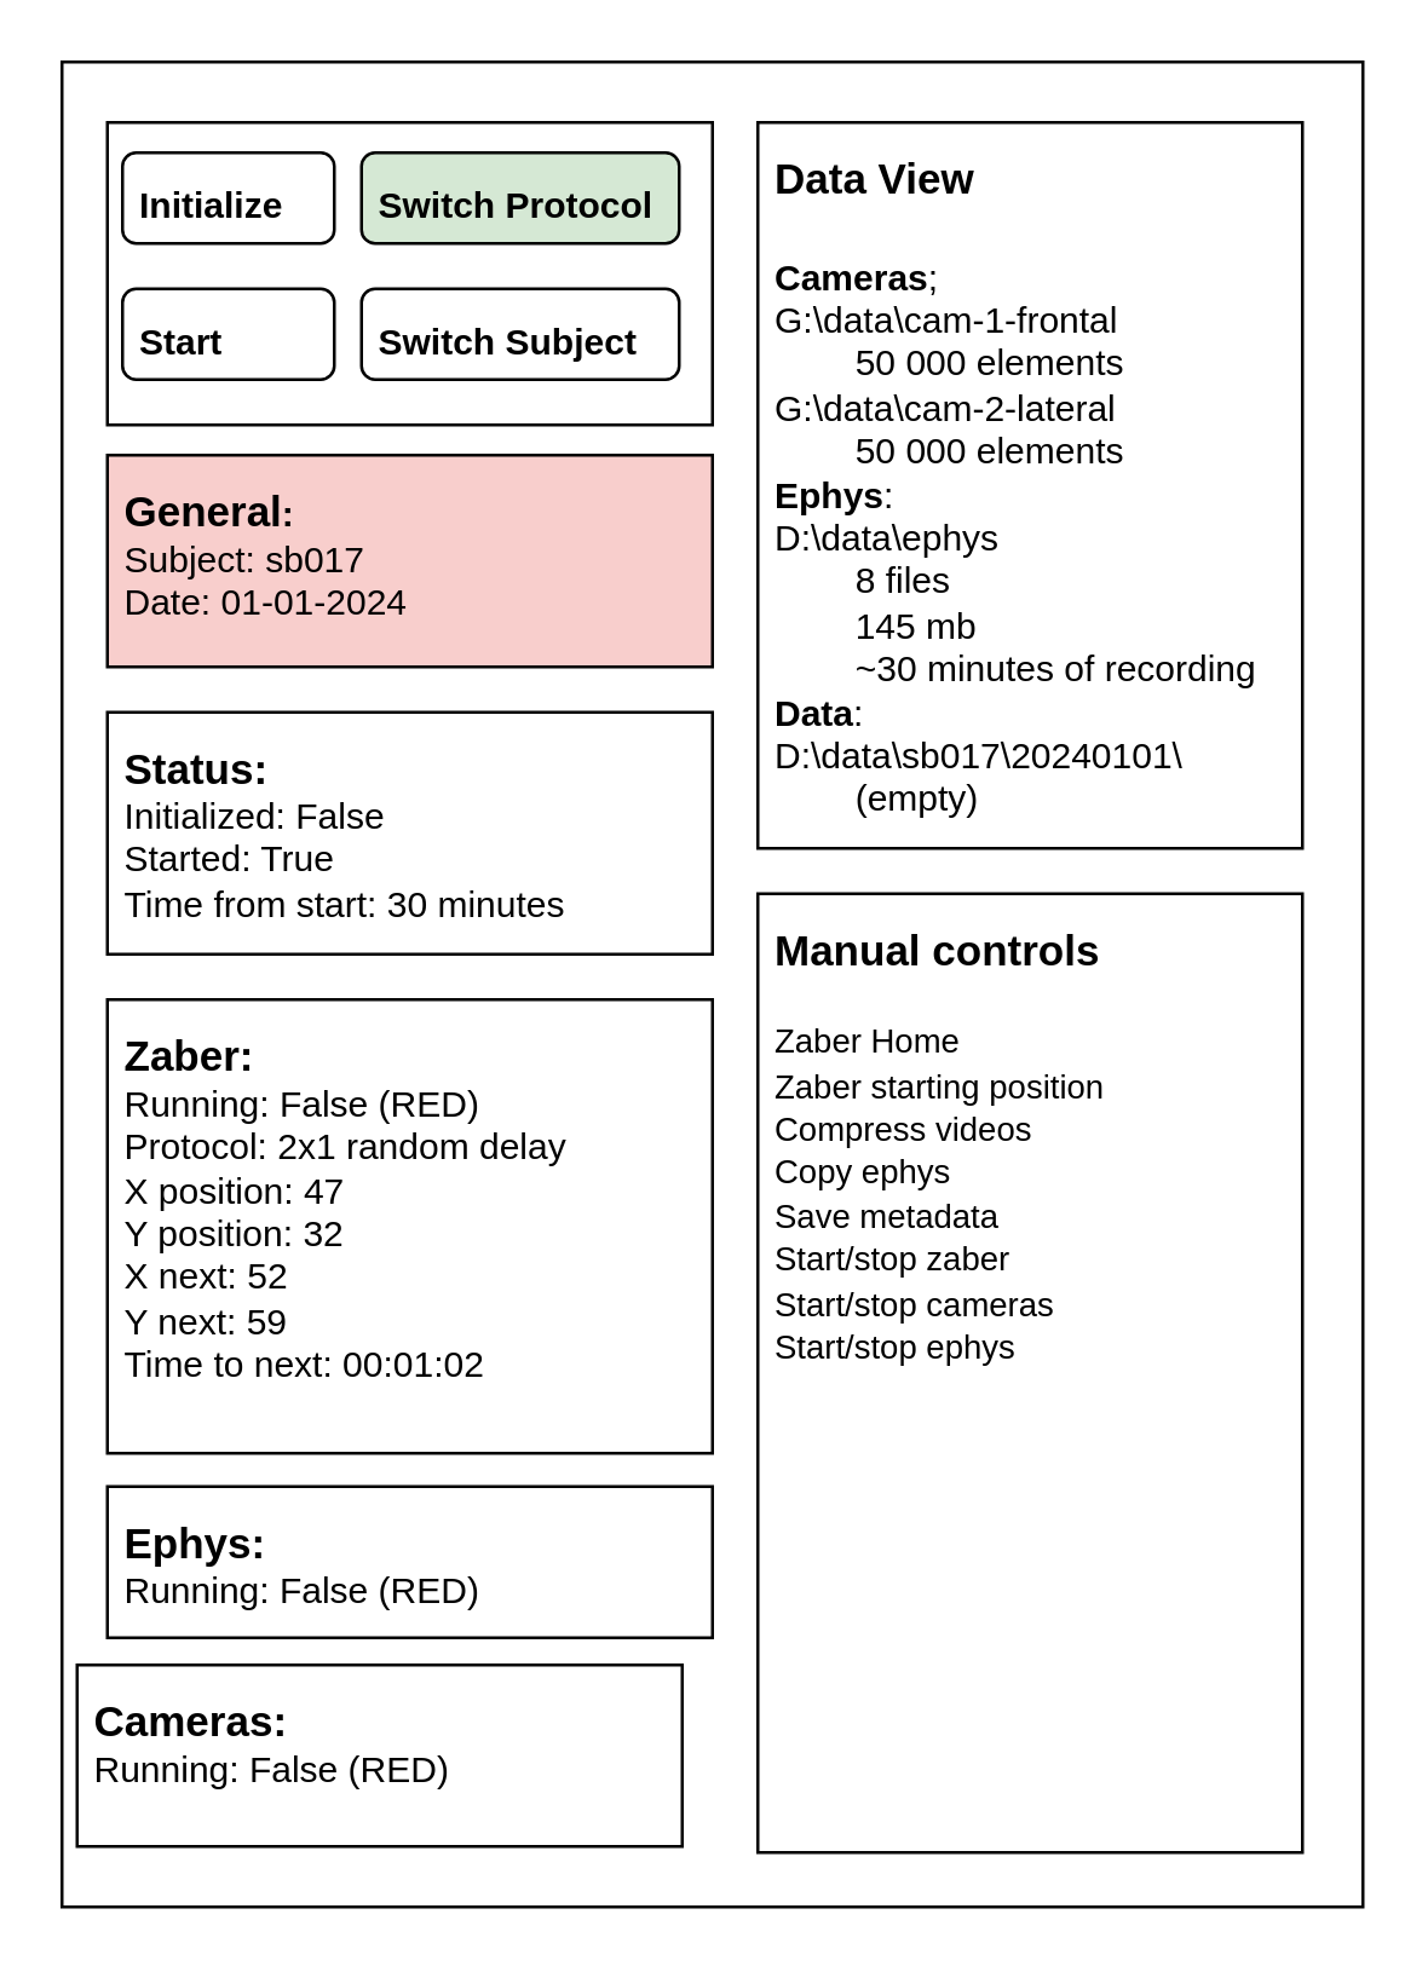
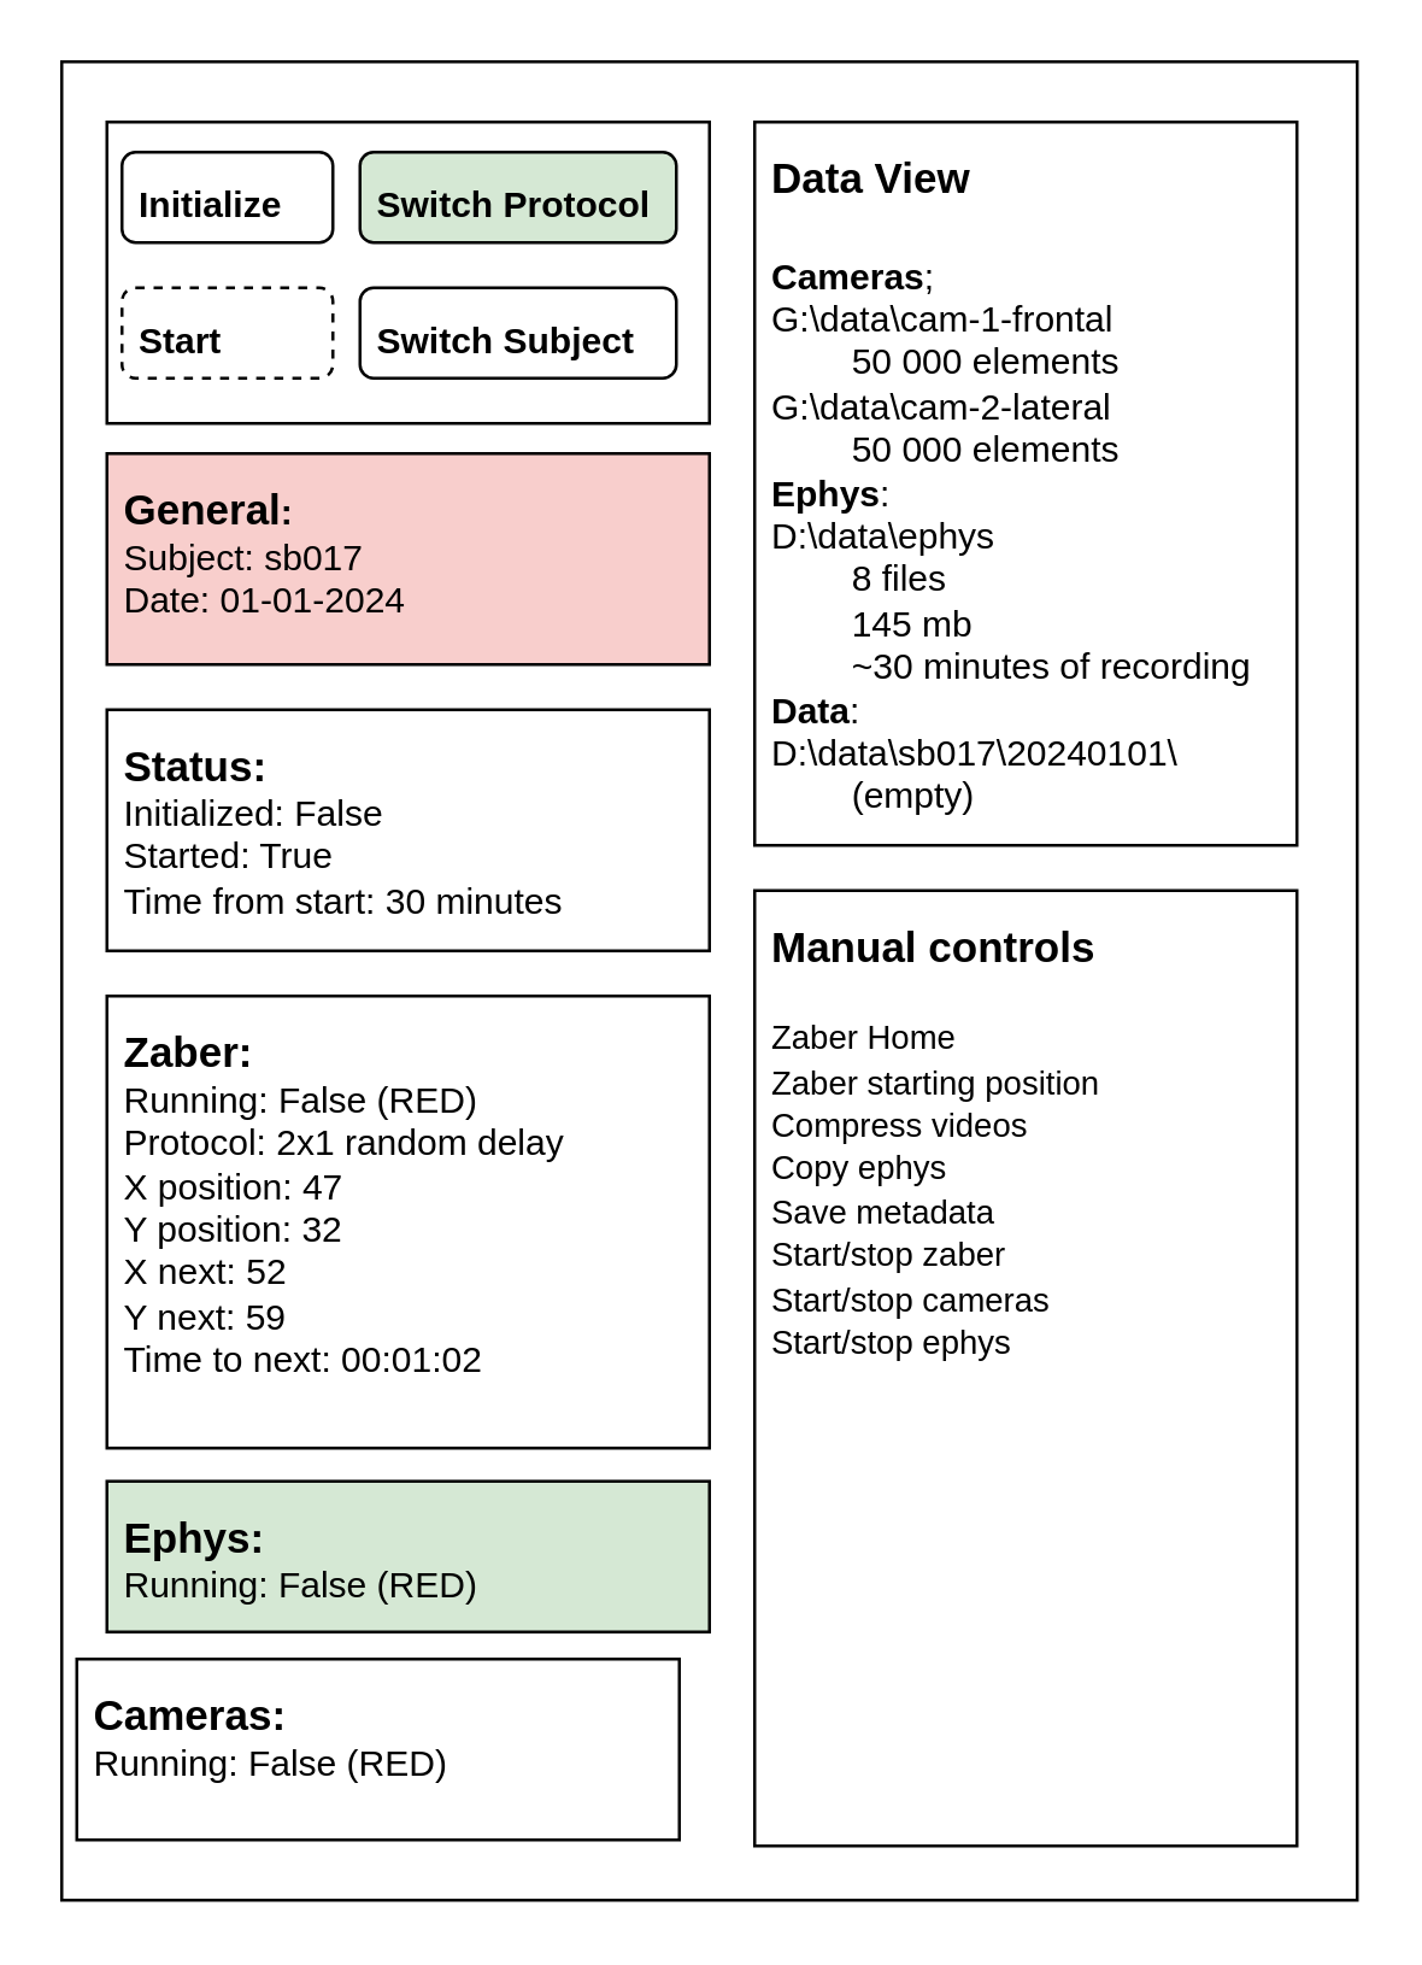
- <mxCell id="11" value="&lt;b&gt;Start&lt;/b&gt;" style="rounded=1;whiteSpace=wrap;html=1;align=left;horizontal=1;labelPosition=center;verticalLabelPosition=middle;verticalAlign=top;spacingLeft=4;spacingBottom=0;spacingTop=4;" vertex="1" parent="1"><mxGeometry x="40" y="95" width="70" height="30" as="geometry" /></mxCell>
+ <mxCell id="11" value="&lt;b&gt;Start&lt;/b&gt;" style="rounded=1;whiteSpace=wrap;html=1;align=left;horizontal=1;labelPosition=center;verticalLabelPosition=middle;verticalAlign=top;spacingLeft=4;spacingBottom=0;spacingTop=4;dashed=1;" vertex="1" parent="1"><mxGeometry x="40" y="95" width="70" height="30" as="geometry" /></mxCell>
- <mxCell id="6" value="&lt;div&gt;&lt;b&gt;&lt;font style=&quot;font-size: 14px;&quot;&gt;Ephys:&lt;/font&gt;&lt;/b&gt;&lt;br&gt;Running: False (RED)&lt;/div&gt;" style="rounded=0;whiteSpace=wrap;html=1;align=left;horizontal=1;labelPosition=center;verticalLabelPosition=middle;verticalAlign=top;spacingLeft=4;spacingBottom=0;spacingTop=4;" vertex="1" parent="1"><mxGeometry x="35" y="491" width="200" height="50" as="geometry" /></mxCell>
+ <mxCell id="6" value="&lt;div&gt;&lt;b&gt;&lt;font style=&quot;font-size: 14px;&quot;&gt;Ephys:&lt;/font&gt;&lt;/b&gt;&lt;br&gt;Running: False (RED)&lt;/div&gt;" style="rounded=0;whiteSpace=wrap;html=1;align=left;horizontal=1;labelPosition=center;verticalLabelPosition=middle;verticalAlign=top;spacingLeft=4;spacingBottom=0;spacingTop=4;fillColor=#d5e8d4;" vertex="1" parent="1"><mxGeometry x="35" y="491" width="200" height="50" as="geometry" /></mxCell>
